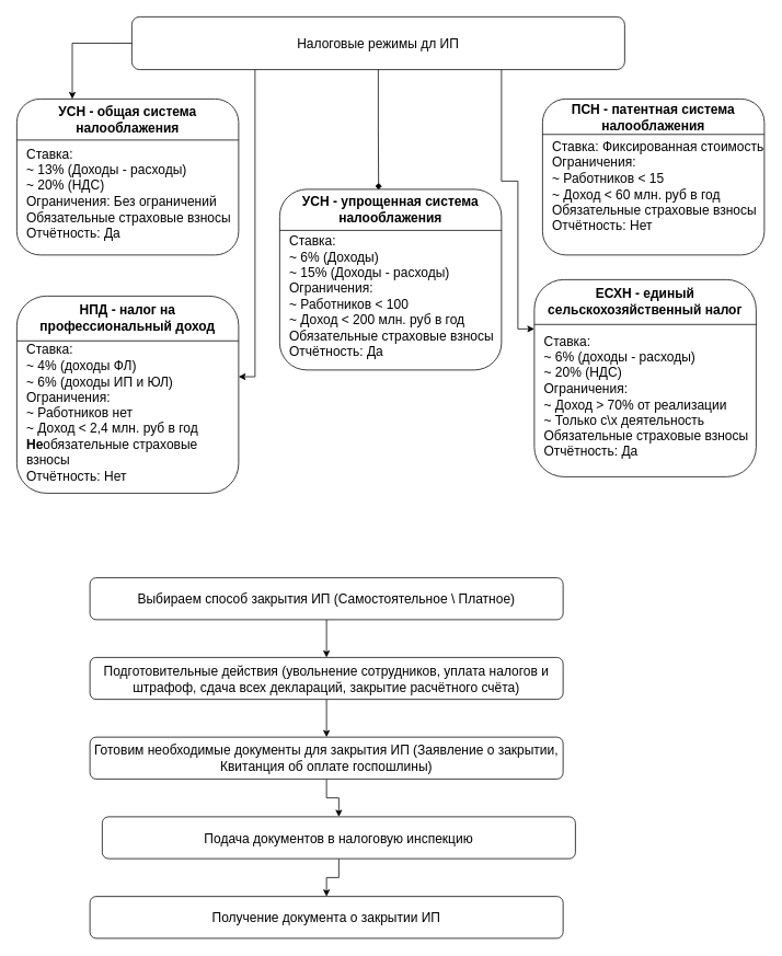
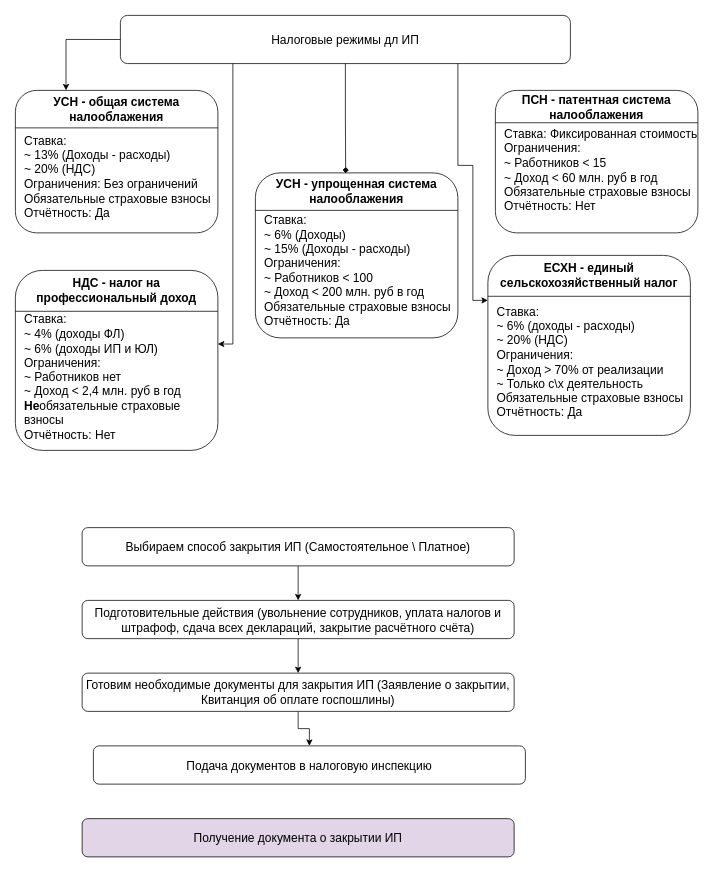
- <mxCell id="21" value="НПД - налог на &lt;br&gt;профессиональный доход" style="text;html=1;strokeColor=none;fillColor=none;align=center;verticalAlign=middle;whiteSpace=wrap;rounded=0;fontSize=16;fontStyle=1" vertex="1" parent="19"><mxGeometry width="270" height="54.545" as="geometry" /></mxCell>
+ <mxCell id="21" value="НДС - налог на &lt;br&gt;профессиональный доход" style="text;html=1;strokeColor=none;fillColor=none;align=center;verticalAlign=middle;whiteSpace=wrap;rounded=0;fontSize=16;fontStyle=1" vertex="1" parent="19"><mxGeometry width="270" height="54.545" as="geometry" /></mxCell>
- <mxCell id="39" value="" style="edgeStyle=orthogonalEdgeStyle;rounded=0;orthogonalLoop=1;jettySize=auto;html=1;fontSize=16;" edge="1" parent="1" source="40" target="41"><mxGeometry relative="1" as="geometry" /></mxCell>
- <mxCell id="41" value="Получение документа о закрытии ИП" style="rounded=1;whiteSpace=wrap;html=1;fontSize=16;" vertex="1" parent="1"><mxGeometry x="109" y="1091" width="576" height="51" as="geometry" /></mxCell>
+ <mxCell id="41" value="Получение документа о закрытии ИП" style="rounded=1;whiteSpace=wrap;html=1;fontSize=16;fillColor=#e1d5e7;" vertex="1" parent="1"><mxGeometry x="109" y="1091" width="576" height="51" as="geometry" /></mxCell>
